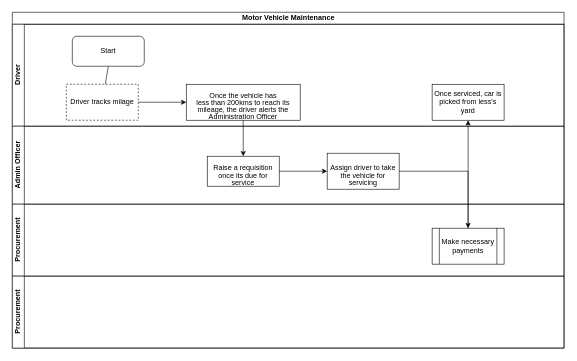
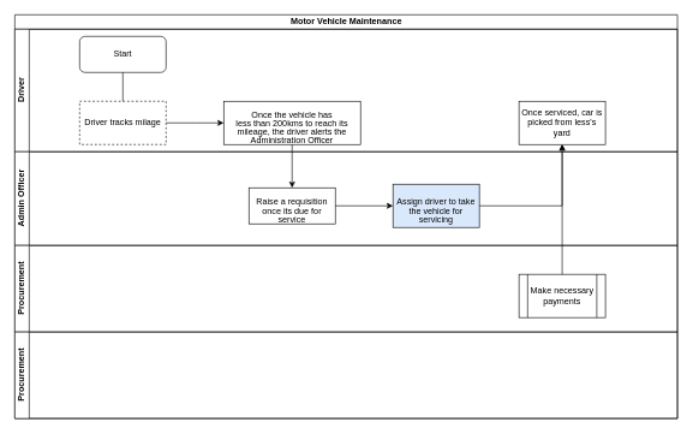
- <mxCell id="4" value="Start" style="rounded=1;whiteSpace=wrap;html=1;" vertex="1" parent="3"><mxGeometry x="100" y="20" width="120" height="50" as="geometry" /></mxCell>
+ <mxCell id="4" value="Start" style="rounded=1;whiteSpace=wrap;html=1;" vertex="1" parent="3"><mxGeometry x="90" y="10" width="120" height="50" as="geometry" /></mxCell>
- <mxCell id="18" value="&lt;br/&gt;&lt;p style=&quot;margin-bottom: 0in ; line-height: 100%&quot;&gt;Assign driver to take the vehicle for servicing&lt;/p&gt;&lt;br/&gt;" style="whiteSpace=wrap;html=1;rounded=0;" vertex="1" parent="1"><mxGeometry x="545" y="255" width="120" height="60" as="geometry" /></mxCell>
+ <mxCell id="18" value="&lt;br/&gt;&lt;p style=&quot;margin-bottom: 0in ; line-height: 100%&quot;&gt;Assign driver to take the vehicle for servicing&lt;/p&gt;&lt;br/&gt;" style="whiteSpace=wrap;html=1;rounded=0;fillColor=#dae8fc;" vertex="1" parent="1"><mxGeometry x="545" y="255" width="120" height="60" as="geometry" /></mxCell>
- <mxCell id="17" value="" style="edgeStyle=orthogonalEdgeStyle;rounded=0;orthogonalLoop=1;jettySize=auto;html=1;" edge="1" parent="1" source="18" target="12"><mxGeometry relative="1" as="geometry" /></mxCell>
+ <mxCell id="17" value="" style="edgeStyle=orthogonalEdgeStyle;rounded=0;orthogonalLoop=1;jettySize=auto;html=1;" edge="1" parent="1" source="18" target="5"><mxGeometry relative="1" as="geometry" /></mxCell>
